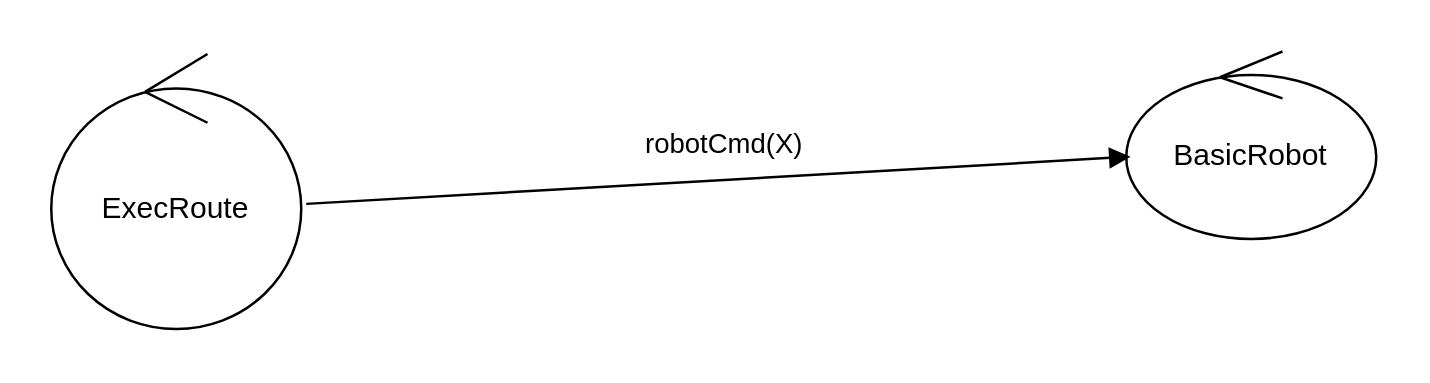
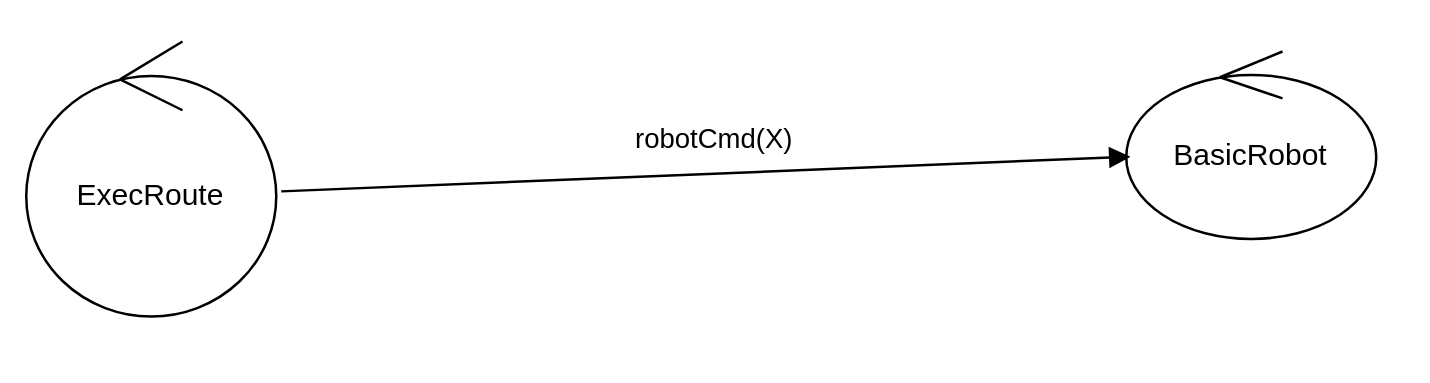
- <mxCell id="2" value="ExecRoute" style="ellipse;shape=umlControl;whiteSpace=wrap;html=1;" parent="1" vertex="1"><mxGeometry x="20" y="21" width="100" height="110" as="geometry" /></mxCell>
+ <mxCell id="2" value="ExecRoute" style="ellipse;shape=umlControl;whiteSpace=wrap;html=1;" parent="1" vertex="1"><mxGeometry x="10" y="16" width="100" height="110" as="geometry" /></mxCell>
